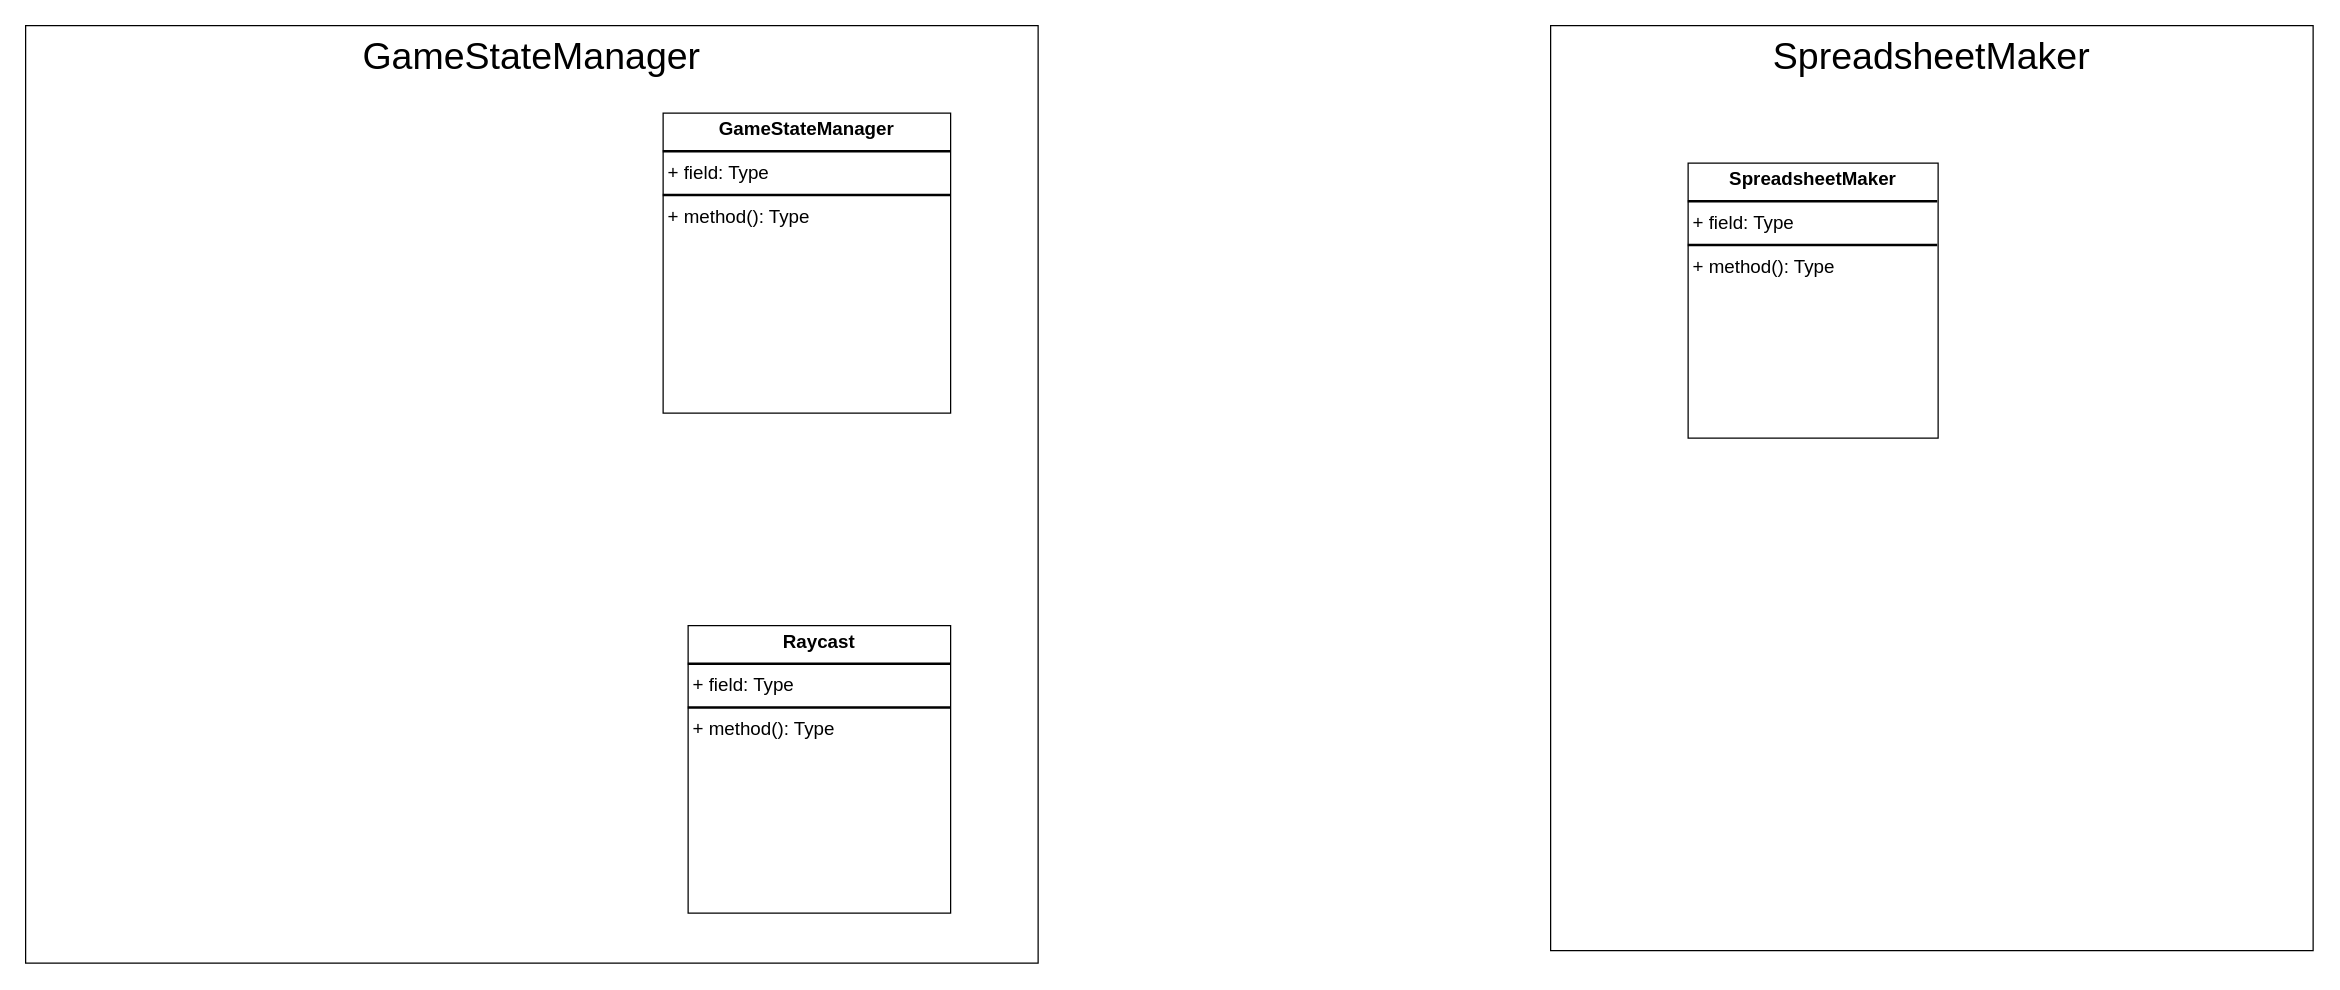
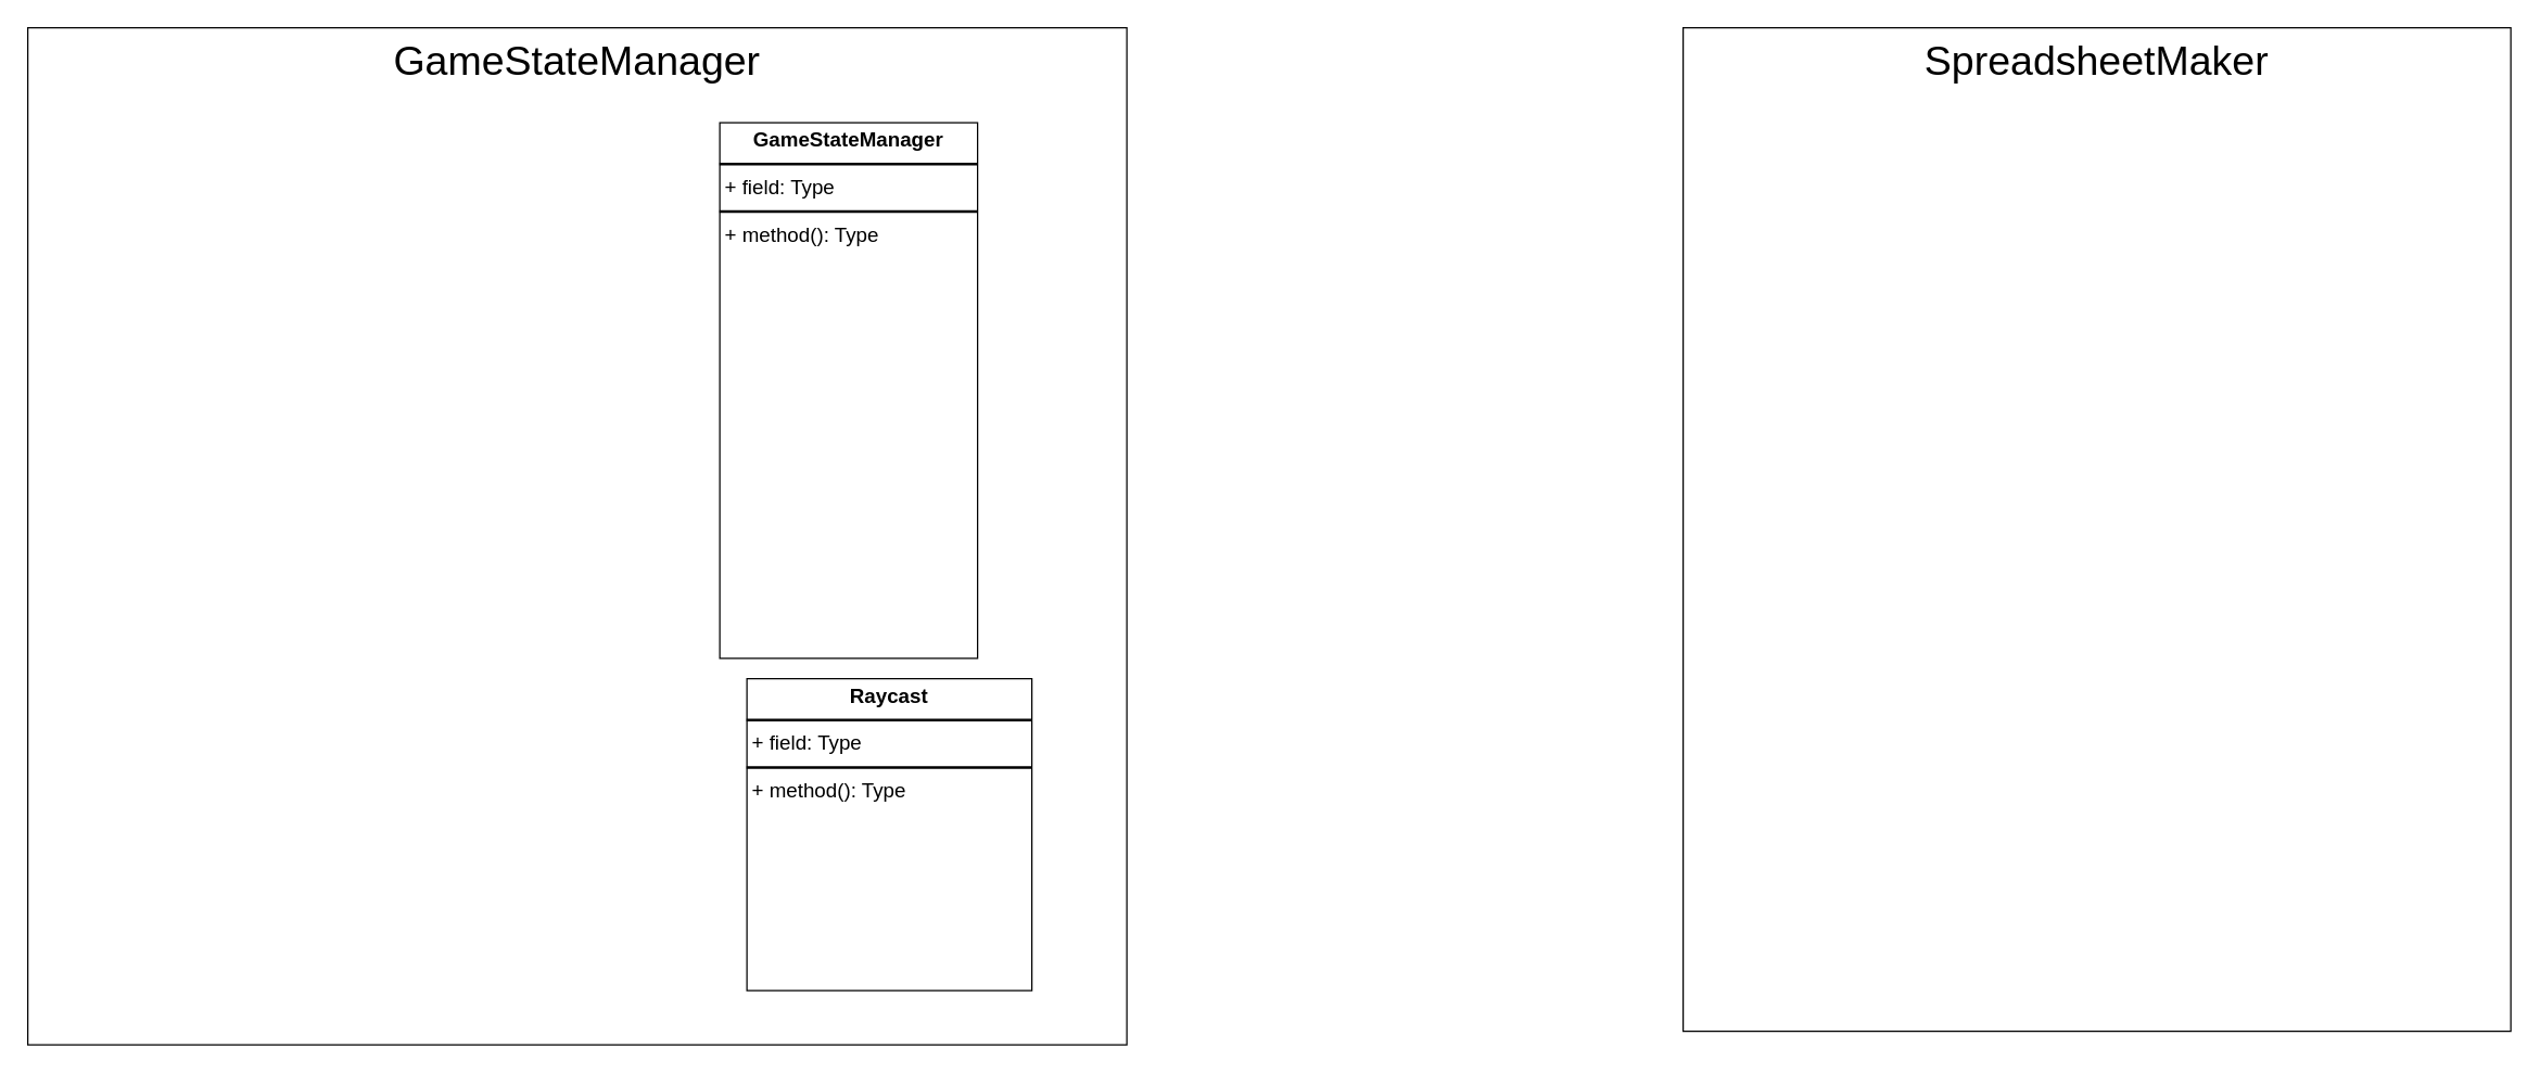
- <mxCell id="4" value="&lt;p style=&quot;margin: 4px 0px 0px; text-align: center; font-size: 15px;&quot;&gt;&lt;b style=&quot;font-size: 15px;&quot;&gt;GameStateManager&lt;/b&gt;&lt;/p&gt;&lt;hr style=&quot;border-style: solid; font-size: 15px;&quot;&gt;&lt;p style=&quot;margin: 0px 0px 0px 4px; font-size: 15px;&quot;&gt;+ field: Type&lt;/p&gt;&lt;hr style=&quot;border-style: solid; font-size: 15px;&quot;&gt;&lt;p style=&quot;margin: 0px 0px 0px 4px; font-size: 15px;&quot;&gt;+ method(): Type&lt;/p&gt;" style="verticalAlign=top;align=left;overflow=fill;html=1;whiteSpace=wrap;fontSize=15;" vertex="1" parent="1"><mxGeometry x="530" y="90" width="230" height="240" as="geometry" /></mxCell>
+ <mxCell id="4" value="&lt;p style=&quot;margin: 4px 0px 0px; text-align: center; font-size: 15px;&quot;&gt;&lt;b style=&quot;font-size: 15px;&quot;&gt;GameStateManager&lt;/b&gt;&lt;/p&gt;&lt;hr style=&quot;border-style: solid; font-size: 15px;&quot;&gt;&lt;p style=&quot;margin: 0px 0px 0px 4px; font-size: 15px;&quot;&gt;+ field: Type&lt;/p&gt;&lt;hr style=&quot;border-style: solid; font-size: 15px;&quot;&gt;&lt;p style=&quot;margin: 0px 0px 0px 4px; font-size: 15px;&quot;&gt;+ method(): Type&lt;/p&gt;" style="verticalAlign=top;align=left;overflow=fill;html=1;whiteSpace=wrap;fontSize=15;" vertex="1" parent="1"><mxGeometry x="530" y="90" width="190" height="395" as="geometry" /></mxCell>
- <mxCell id="6" value="&lt;p style=&quot;margin: 4px 0px 0px; text-align: center; font-size: 15px;&quot;&gt;&lt;b&gt;SpreadsheetMaker&lt;/b&gt;&lt;/p&gt;&lt;hr style=&quot;border-style: solid; font-size: 15px;&quot;&gt;&lt;p style=&quot;margin: 0px 0px 0px 4px; font-size: 15px;&quot;&gt;+ field: Type&lt;/p&gt;&lt;hr style=&quot;border-style: solid; font-size: 15px;&quot;&gt;&lt;p style=&quot;margin: 0px 0px 0px 4px; font-size: 15px;&quot;&gt;+ method(): Type&lt;/p&gt;" style="verticalAlign=top;align=left;overflow=fill;html=1;whiteSpace=wrap;fontSize=15;" vertex="1" parent="1"><mxGeometry x="1350" y="130" width="200" height="220" as="geometry" /></mxCell>
